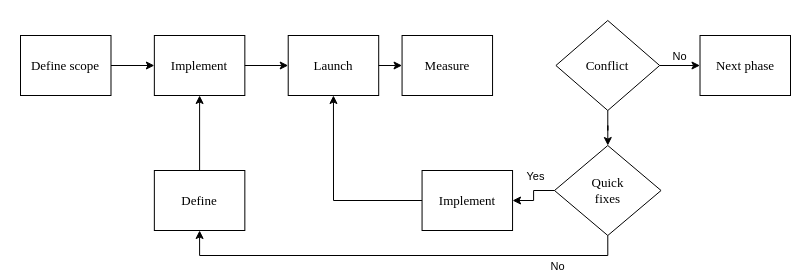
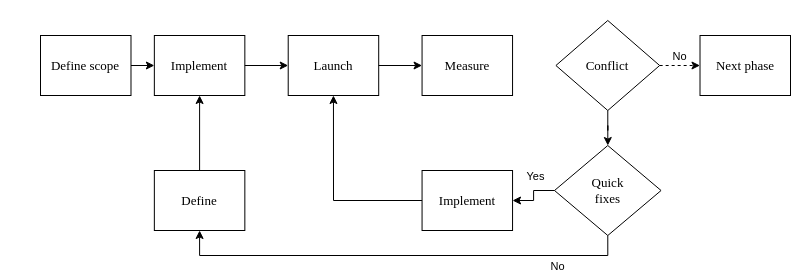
- <mxCell id="4" value="Define scope" style="rounded=0;whiteSpace=wrap;html=1;fontColor=#000000;strokeColor=default;fillColor=none;fontFamily=Adobe Clean;fontSize=13;strokeWidth=1;" vertex="1" parent="2"><mxGeometry y="15" width="90.488" height="60" as="geometry" /></mxCell>
+ <mxCell id="4" value="Define scope" style="rounded=0;whiteSpace=wrap;html=1;fontColor=#000000;strokeColor=default;fillColor=none;fontFamily=Adobe Clean;fontSize=13;strokeWidth=1;" vertex="1" parent="2"><mxGeometry x="20" y="15" width="90.488" height="60" as="geometry" /></mxCell>
- <mxCell id="9" value="Measure" style="rounded=0;whiteSpace=wrap;html=1;fontColor=#000000;strokeColor=default;fillColor=none;fontFamily=Adobe Clean;fontSize=13;strokeWidth=1;" vertex="1" parent="2"><mxGeometry x="381.562" y="15" width="90.488" height="60" as="geometry" /></mxCell>
+ <mxCell id="9" value="Measure" style="rounded=0;whiteSpace=wrap;html=1;fontColor=#000000;strokeColor=default;fillColor=none;fontFamily=Adobe Clean;fontSize=13;strokeWidth=1;" vertex="1" parent="2"><mxGeometry x="401.562" y="15" width="90.488" height="60" as="geometry" /></mxCell>
- <mxCell id="15" style="edgeStyle=orthogonalEdgeStyle;rounded=0;orthogonalLoop=1;jettySize=auto;html=1;exitX=1;exitY=0.5;exitDx=0;exitDy=0;entryX=0;entryY=0.5;entryDx=0;entryDy=0;" edge="1" parent="2" source="18" target="14"><mxGeometry relative="1" as="geometry" /></mxCell>
+ <mxCell id="15" style="edgeStyle=orthogonalEdgeStyle;rounded=0;orthogonalLoop=1;jettySize=auto;html=1;exitX=1;exitY=0.5;exitDx=0;exitDy=0;entryX=0;entryY=0.5;entryDx=0;entryDy=0;dashed=1;" edge="1" parent="2" source="18" target="14"><mxGeometry relative="1" as="geometry" /></mxCell>
